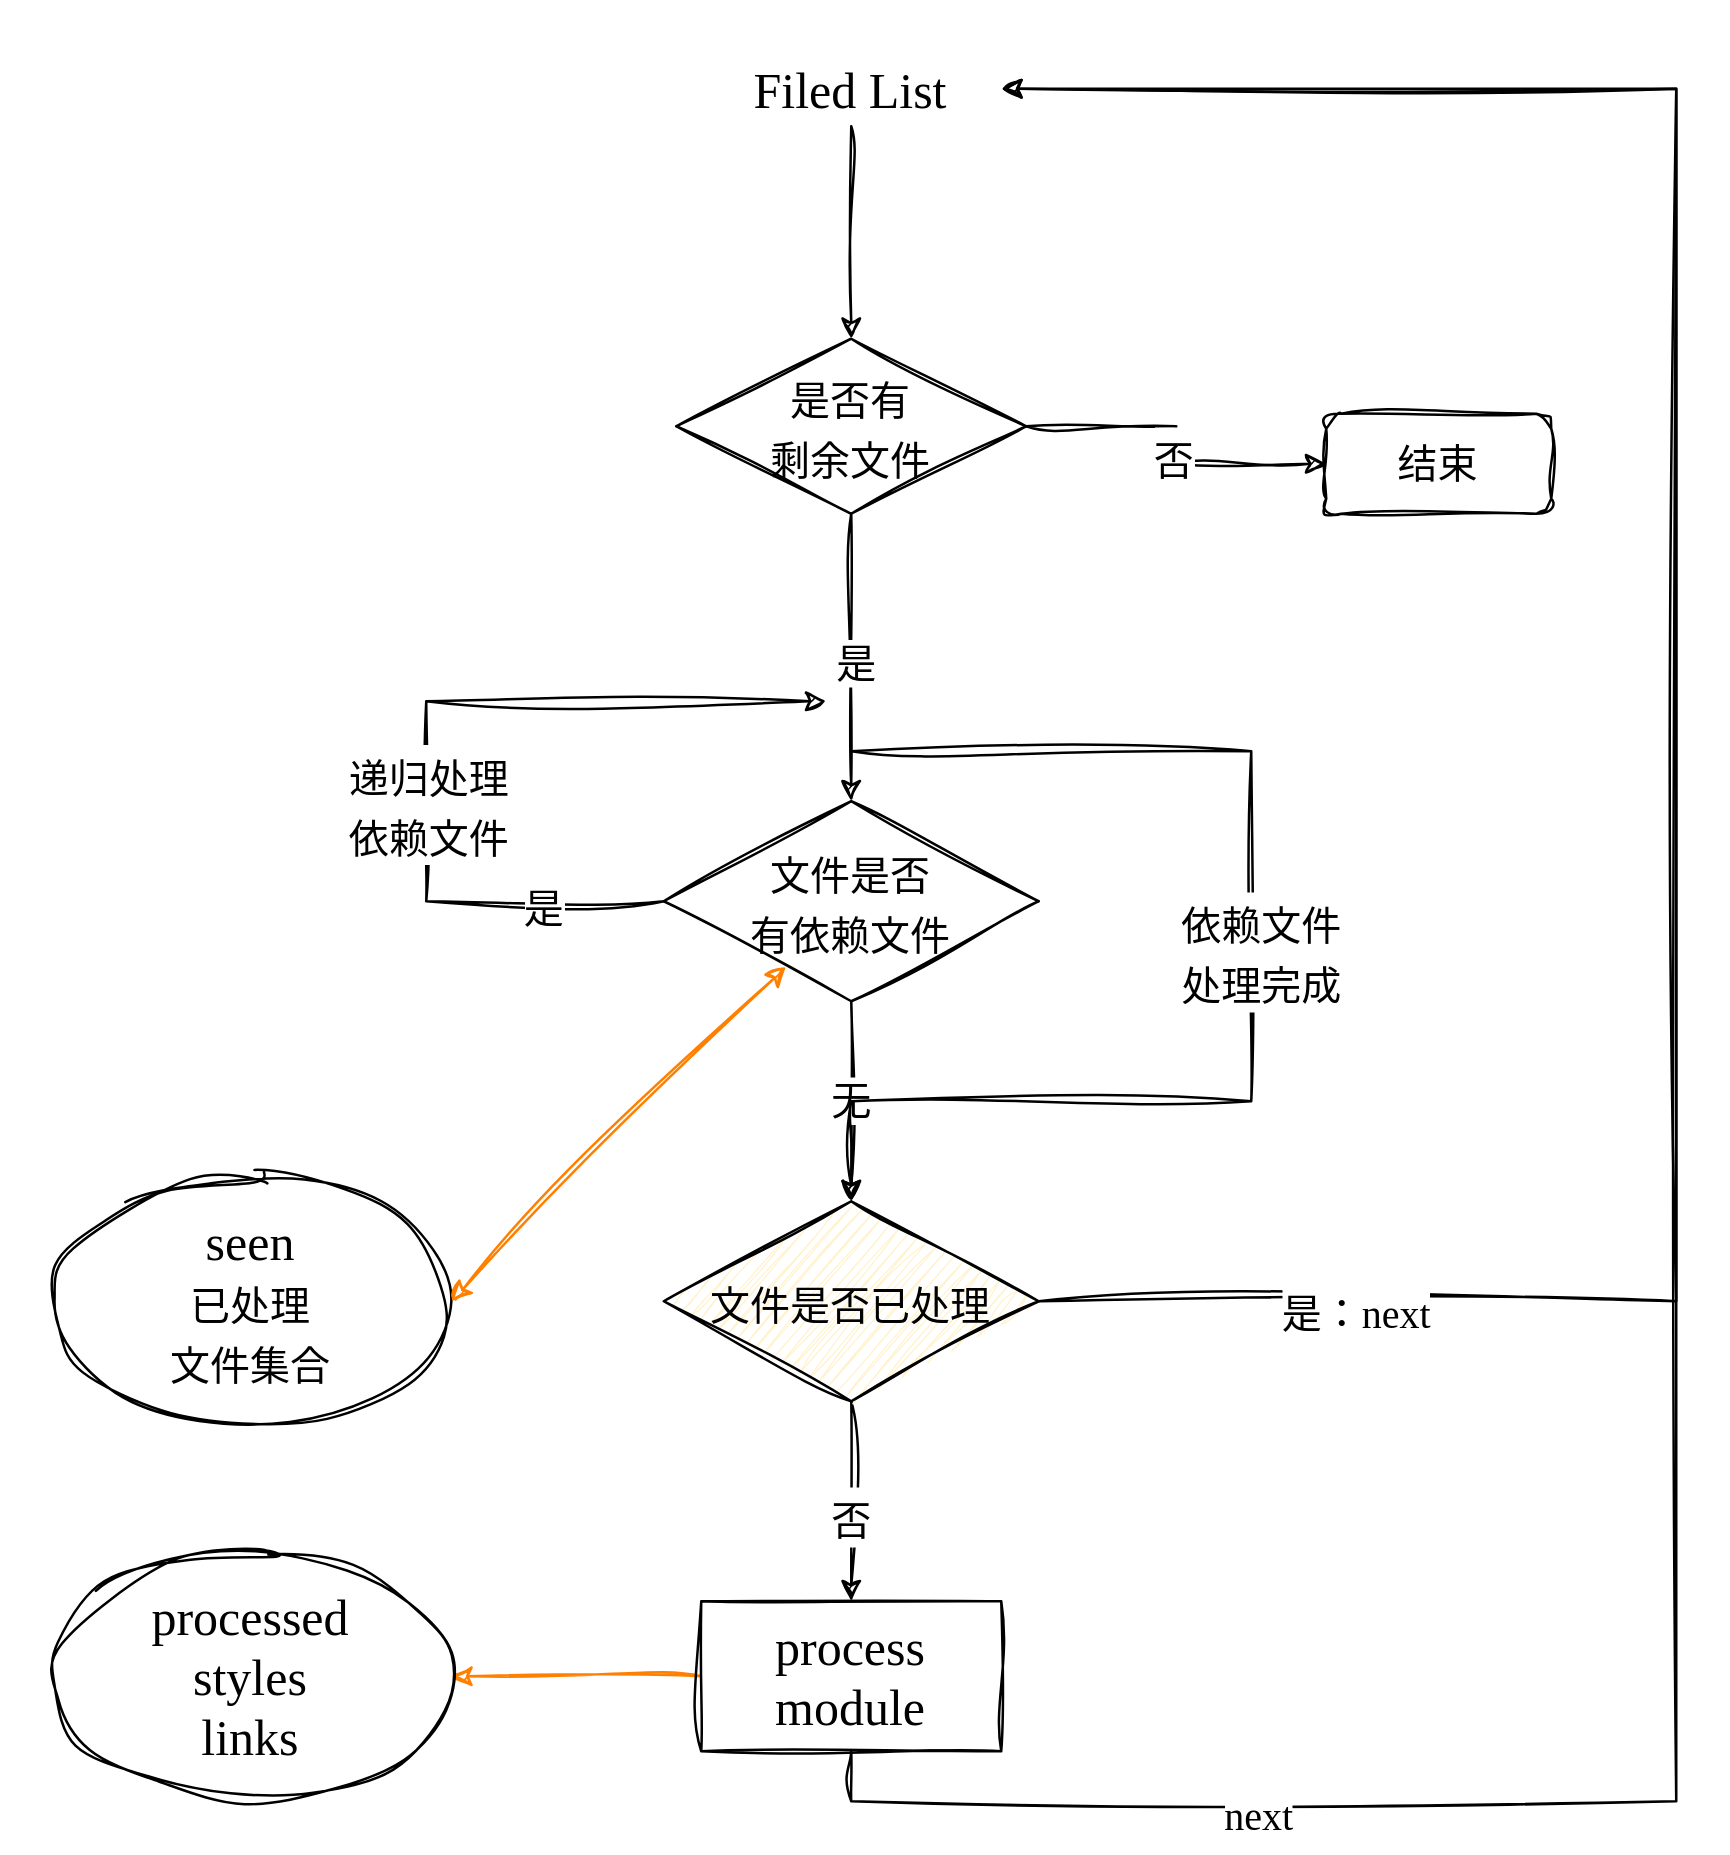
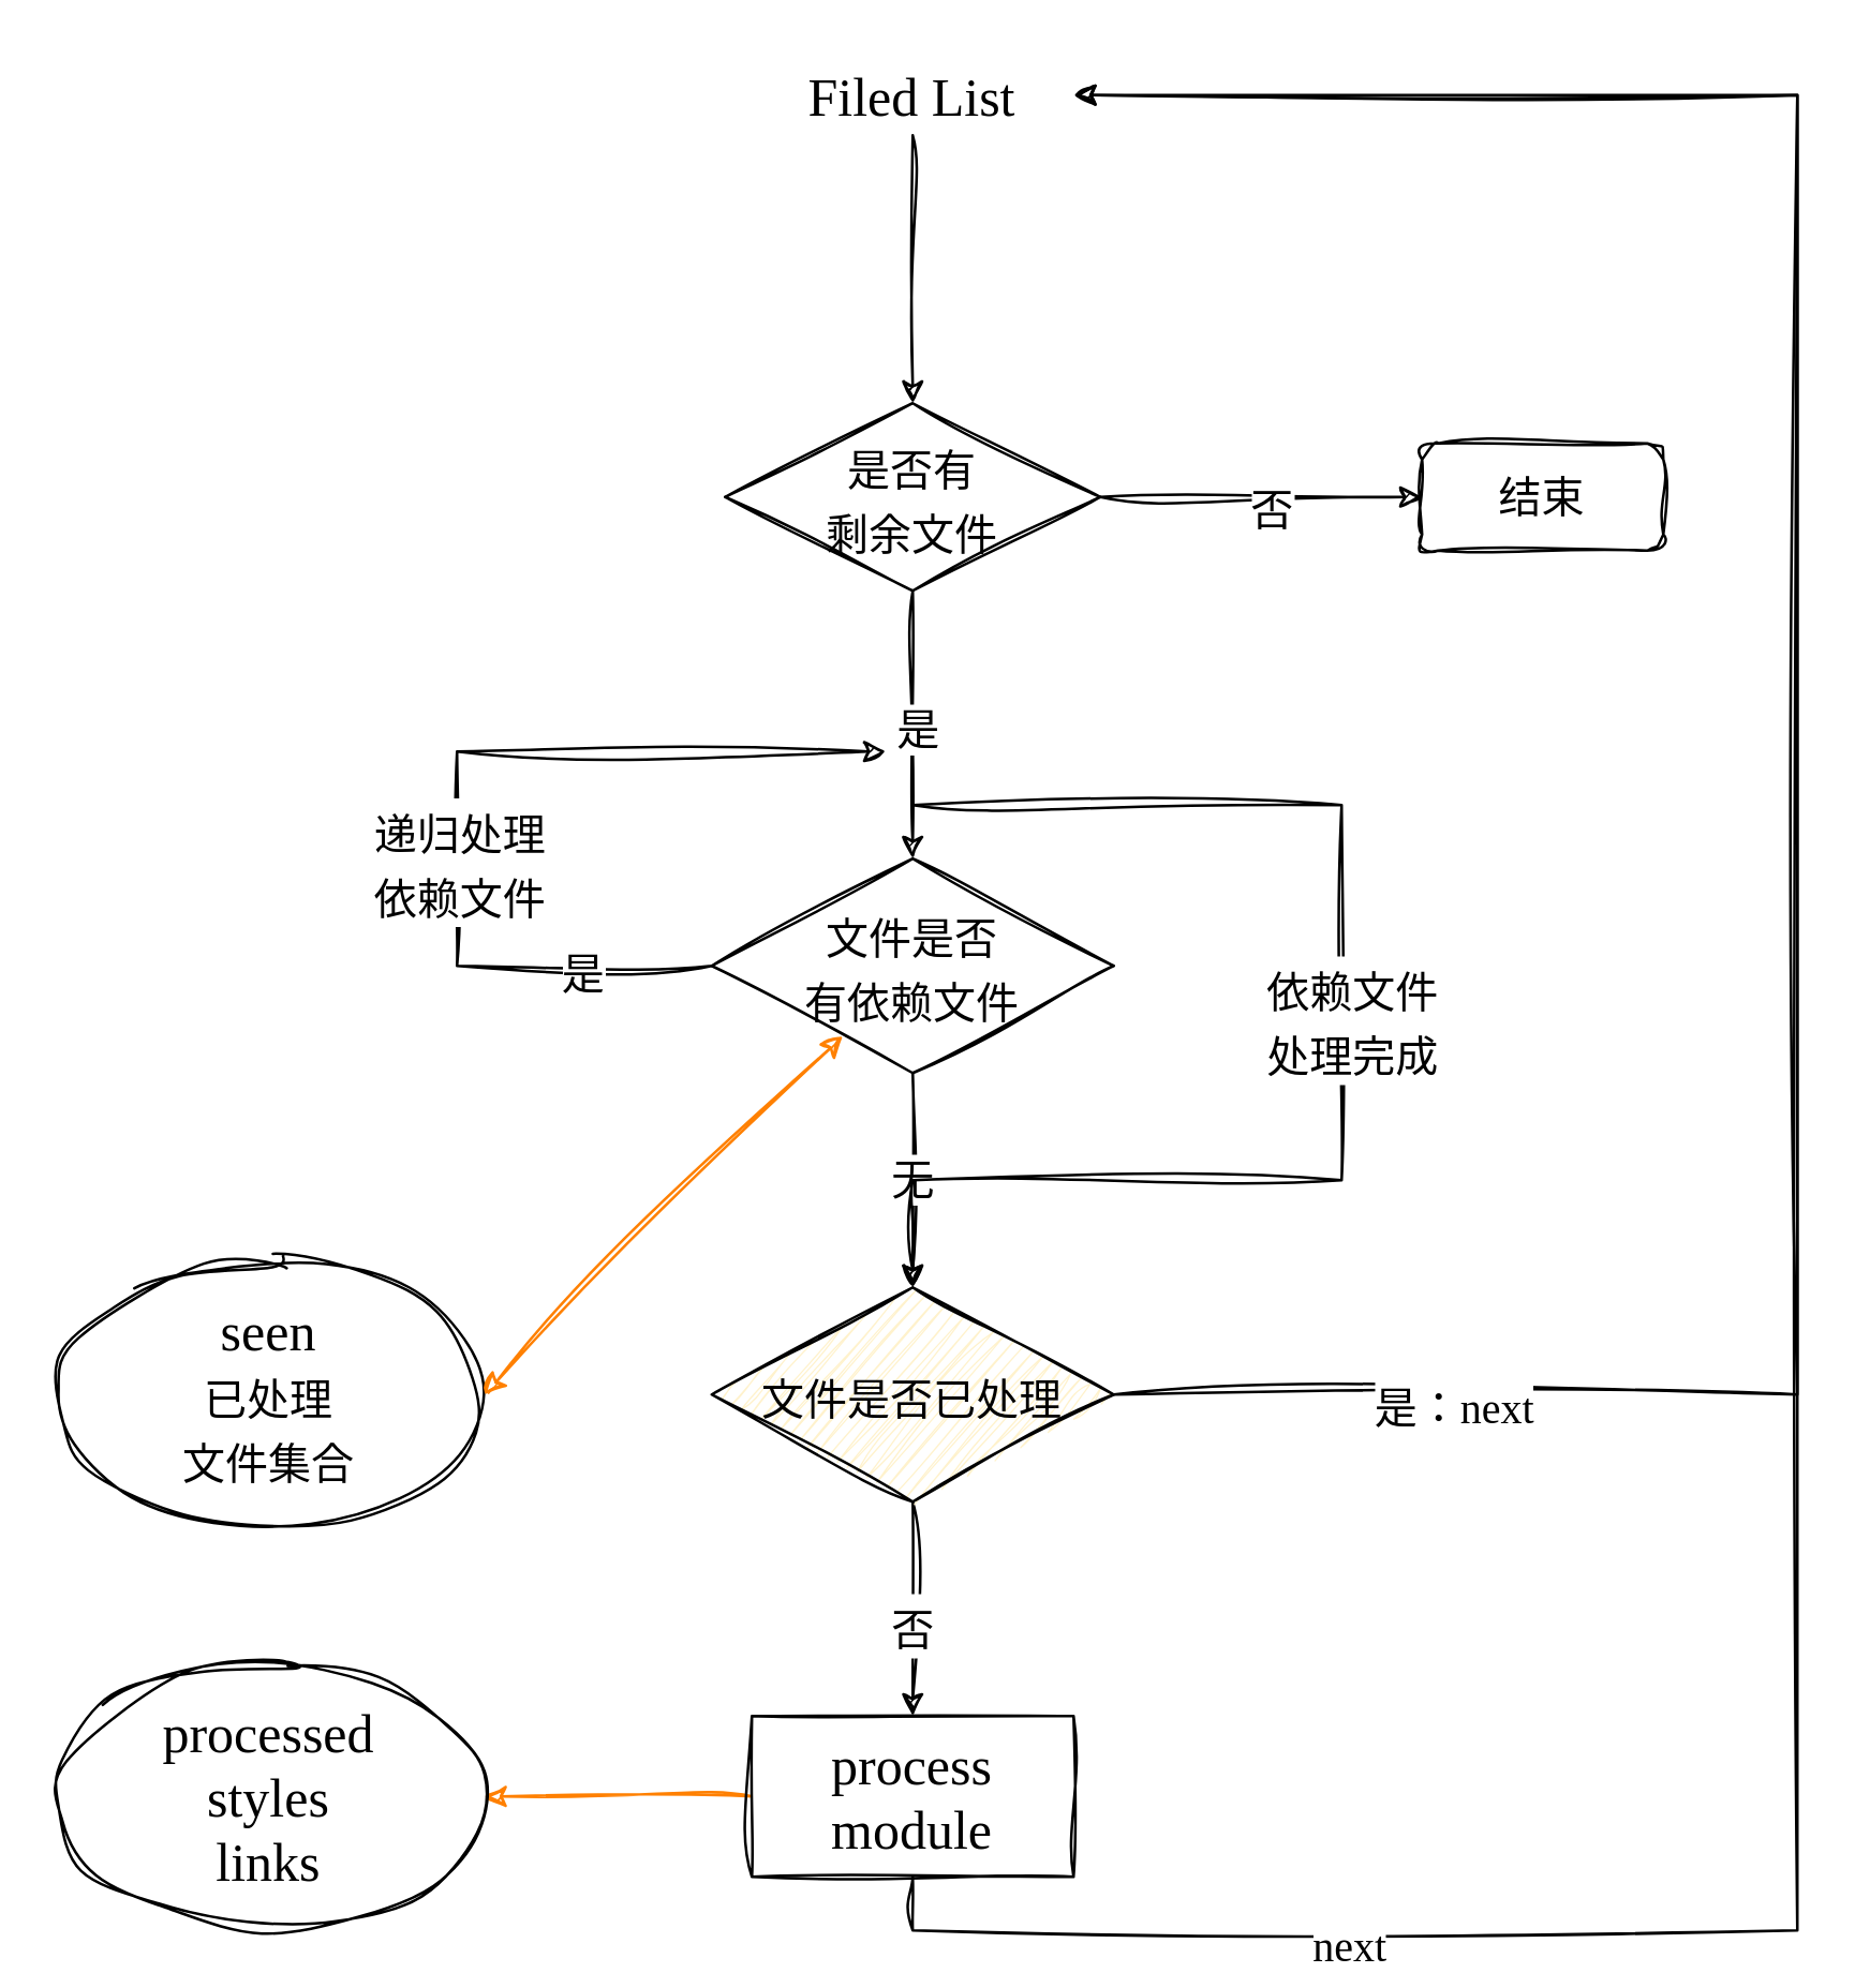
- <mxCell id="8" value="&lt;font face=&quot;Comic Sans MS&quot;&gt;&lt;span style=&quot;font-size: 16px;&quot;&gt;是否有&lt;br&gt;剩余文件&lt;br&gt;&lt;/span&gt;&lt;/font&gt;" style="rhombus;whiteSpace=wrap;html=1;sketch=1;hachureGap=4;jiggle=2;curveFitting=1;fontFamily=Architects Daughter;fontSource=https%3A%2F%2Ffonts.googleapis.com%2Fcss%3Ffamily%3DArchitects%2BDaughter;fontSize=20;" vertex="1" parent="1"><mxGeometry x="270" y="135" width="140" height="70" as="geometry" /></mxCell>
+ <mxCell id="8" value="&lt;font face=&quot;Comic Sans MS&quot;&gt;&lt;span style=&quot;font-size: 16px;&quot;&gt;是否有&lt;br&gt;剩余文件&lt;br&gt;&lt;/span&gt;&lt;/font&gt;" style="rhombus;whiteSpace=wrap;html=1;sketch=1;hachureGap=4;jiggle=2;curveFitting=1;fontFamily=Architects Daughter;fontSource=https%3A%2F%2Ffonts.googleapis.com%2Fcss%3Ffamily%3DArchitects%2BDaughter;fontSize=20;" vertex="1" parent="1"><mxGeometry x="270" y="150" width="140" height="70" as="geometry" /></mxCell>
